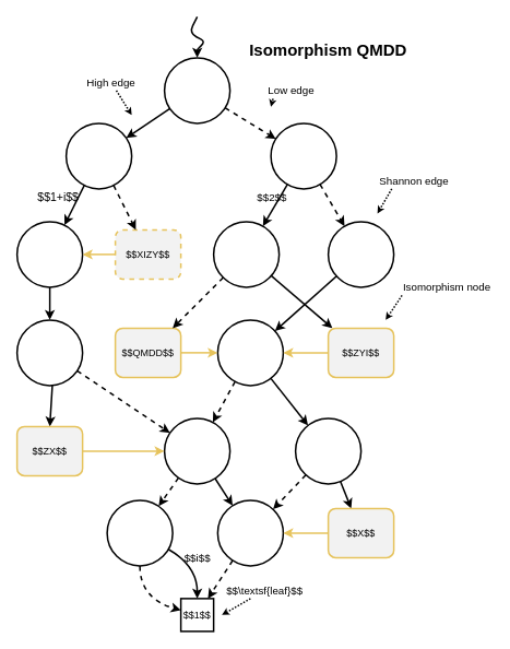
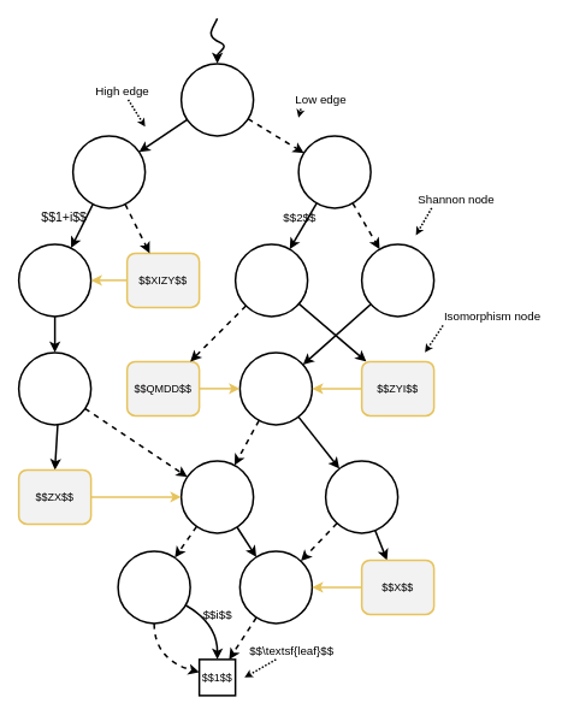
- <mxCell id="47" value="Isomorphism QMDD" style="text;html=1;strokeColor=none;fillColor=none;align=center;verticalAlign=middle;whiteSpace=wrap;rounded=0;shadow=0;glass=0;fontSize=20;fontStyle=1" vertex="1" parent="1"><mxGeometry x="295" y="40" width="210" height="40" as="geometry" /></mxCell>
- <mxCell id="50" value="Shannon edge" style="text;html=1;strokeColor=none;fillColor=none;align=center;verticalAlign=middle;whiteSpace=wrap;rounded=0;shadow=0;glass=0;fontSize=13;" vertex="1" parent="1"><mxGeometry x="450" y="210" width="110" height="20" as="geometry" /></mxCell>
+ <mxCell id="50" value="Shannon node" style="text;html=1;strokeColor=none;fillColor=none;align=center;verticalAlign=middle;whiteSpace=wrap;rounded=0;shadow=0;glass=0;fontSize=13;" vertex="1" parent="1"><mxGeometry x="450" y="210" width="110" height="20" as="geometry" /></mxCell>
- <mxCell id="15" value="$$XIZY$$" style="rounded=1;whiteSpace=wrap;html=1;strokeWidth=2;perimeterSpacing=0;shadow=0;glass=0;fillColor=#F2F2F2;strokeColor=#E6C35C;dashed=1;" vertex="1" parent="1"><mxGeometry x="140" y="280" width="80" height="60" as="geometry" /></mxCell>
+ <mxCell id="15" value="$$XIZY$$" style="rounded=1;whiteSpace=wrap;html=1;strokeWidth=2;perimeterSpacing=0;shadow=0;glass=0;fillColor=#F2F2F2;strokeColor=#E6C35C;" vertex="1" parent="1"><mxGeometry x="140" y="280" width="80" height="60" as="geometry" /></mxCell>
